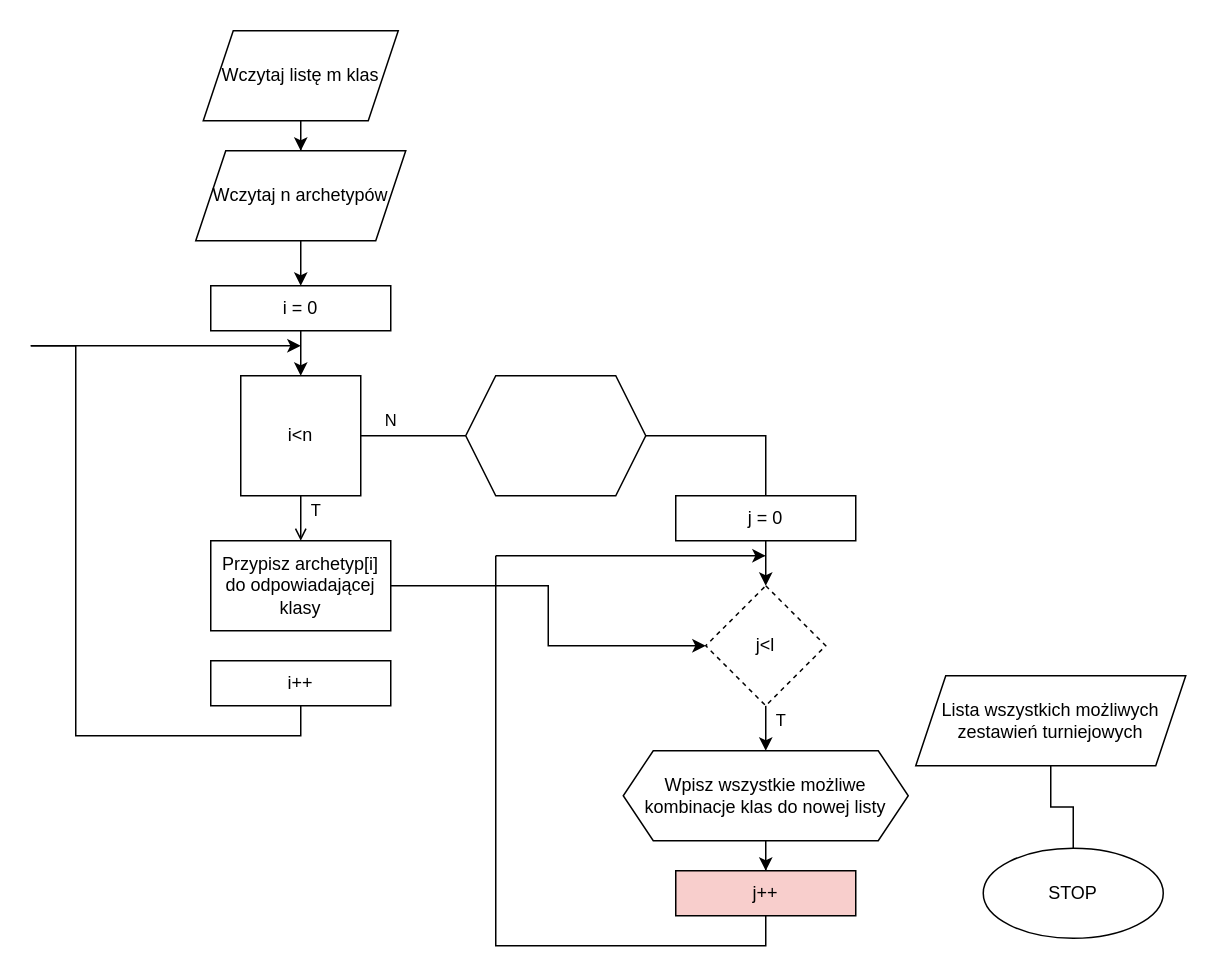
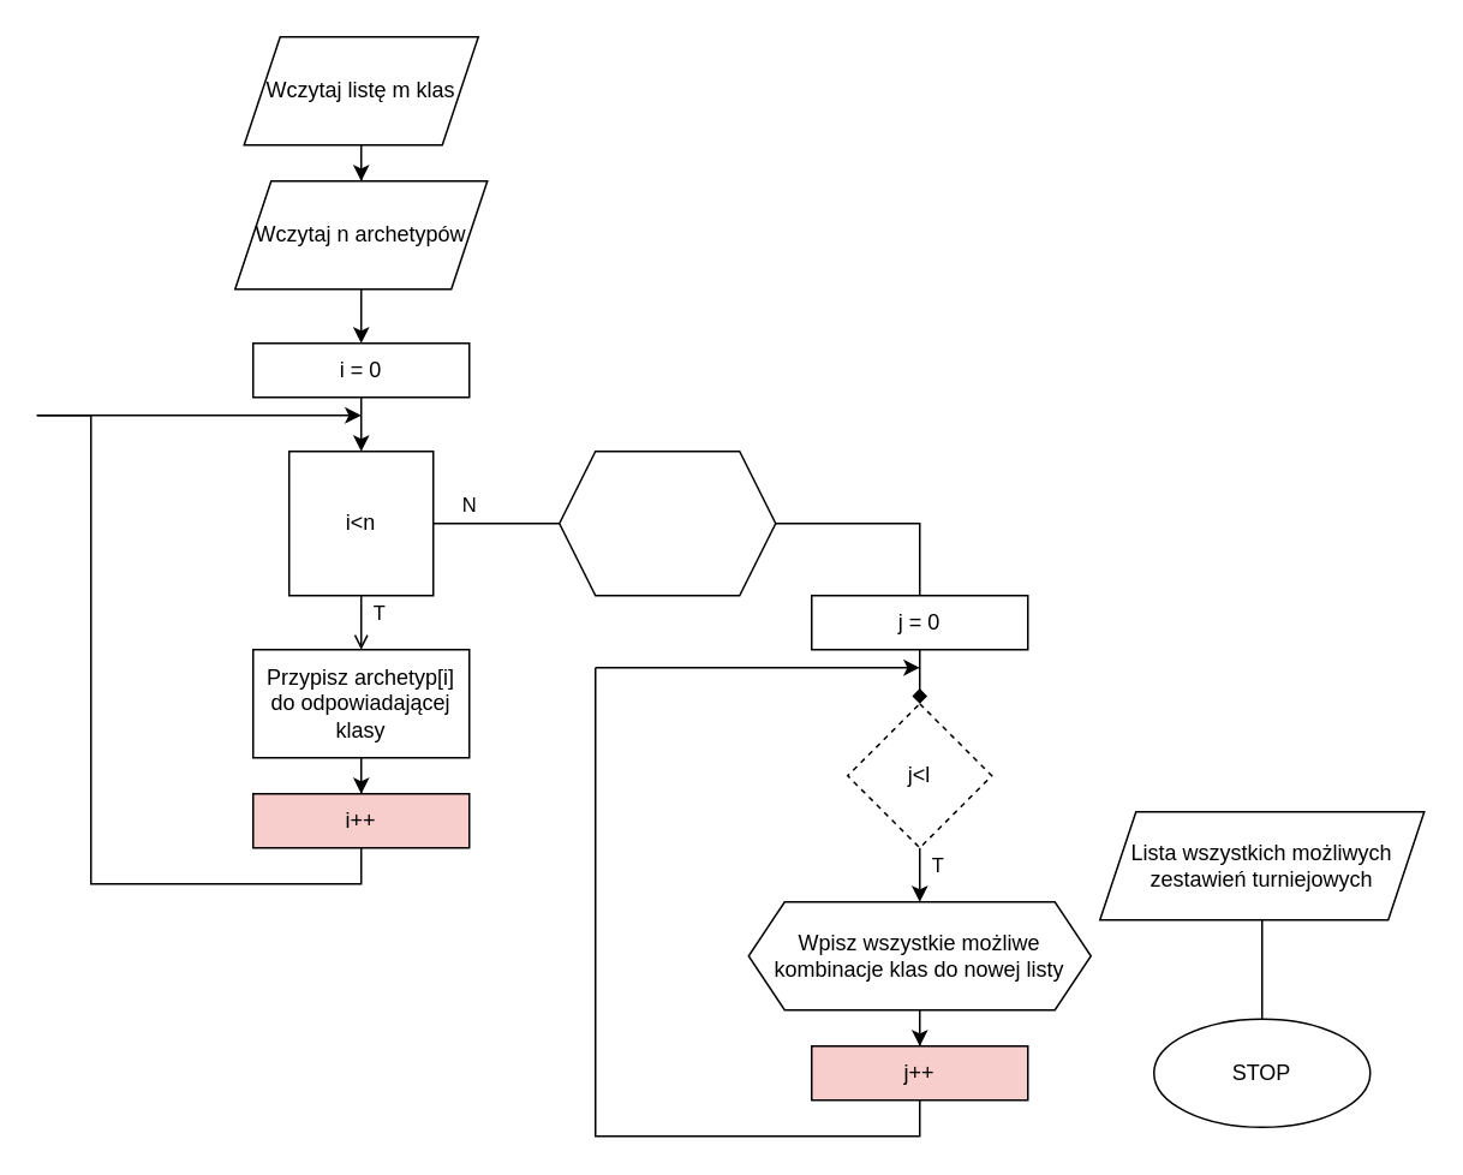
- <mxCell id="20" value="" style="edgeStyle=orthogonalEdgeStyle;rounded=0;orthogonalLoop=1;jettySize=auto;html=1;" edge="1" parent="1" source="21" target="19"><mxGeometry relative="1" as="geometry" /></mxCell>
+ <mxCell id="20" value="" style="edgeStyle=orthogonalEdgeStyle;rounded=0;orthogonalLoop=1;jettySize=auto;html=1;endArrow=diamond;" edge="1" parent="1" source="21" target="19"><mxGeometry relative="1" as="geometry" /></mxCell>
- <mxCell id="13" value="" style="edgeStyle=orthogonalEdgeStyle;rounded=0;orthogonalLoop=1;jettySize=auto;html=1;" edge="1" parent="1" source="14" target="19"><mxGeometry relative="1" as="geometry" /></mxCell>
+ <mxCell id="13" value="" style="edgeStyle=orthogonalEdgeStyle;rounded=0;orthogonalLoop=1;jettySize=auto;html=1;" edge="1" parent="1" source="14" target="16"><mxGeometry relative="1" as="geometry" /></mxCell>
- <mxCell id="16" value="i++" style="whiteSpace=wrap;html=1;" vertex="1" parent="1"><mxGeometry x="140" y="440" width="120" height="30" as="geometry" /></mxCell>
+ <mxCell id="16" value="i++" style="whiteSpace=wrap;html=1;fillColor=#f8cecc;" vertex="1" parent="1"><mxGeometry x="140" y="440" width="120" height="30" as="geometry" /></mxCell>
- <mxCell id="26" value="STOP" style="ellipse;whiteSpace=wrap;html=1;" vertex="1" parent="1"><mxGeometry x="655" y="565" width="120" height="60" as="geometry" /></mxCell>
+ <mxCell id="26" value="STOP" style="ellipse;whiteSpace=wrap;html=1;" vertex="1" parent="1"><mxGeometry x="640" y="565" width="120" height="60" as="geometry" /></mxCell>
